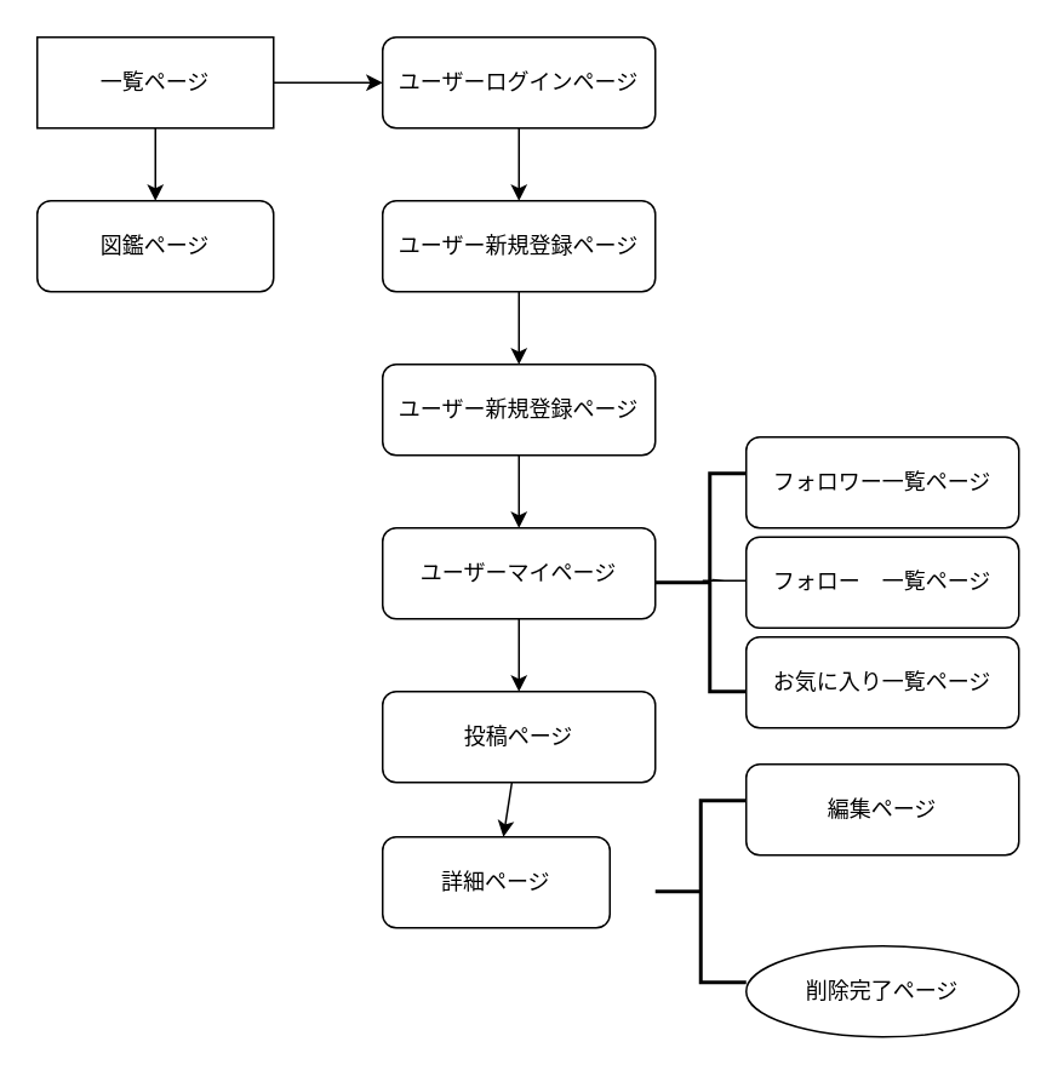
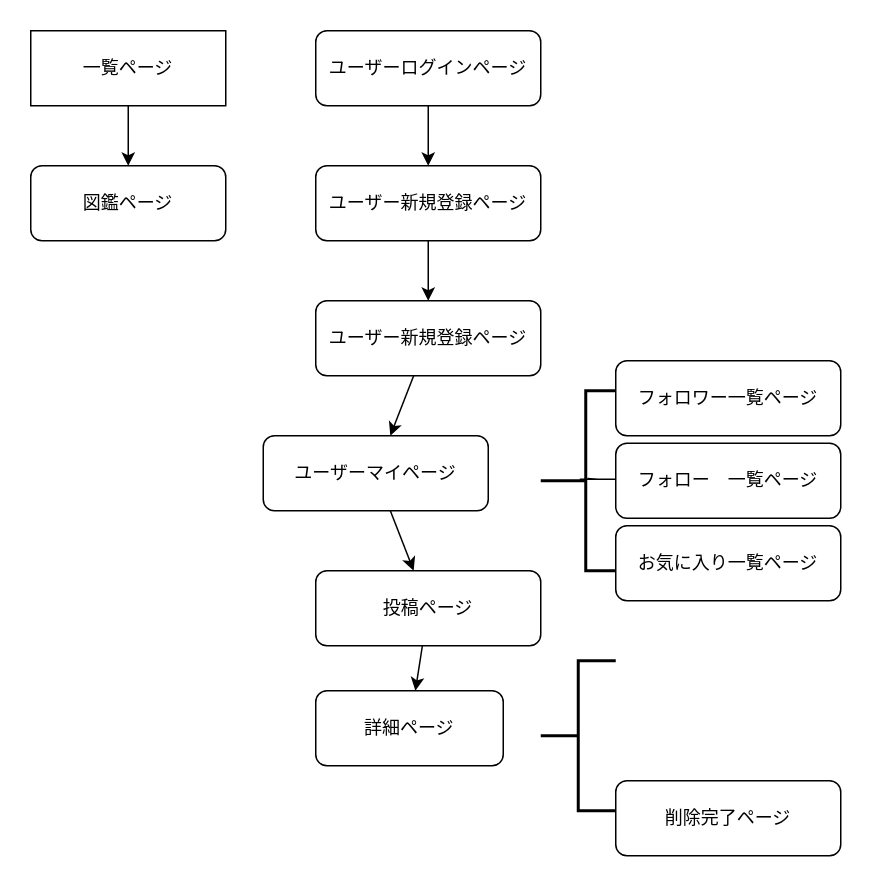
- <mxCell id="2" value="" style="edgeStyle=none;html=1;entryX=0;entryY=0.5;entryDx=0;entryDy=0;entryPerimeter=0;" edge="1" parent="1" source="4" target="6"><mxGeometry relative="1" as="geometry" /></mxCell>
- <mxCell id="12" value="ユーザーマイページ" style="rounded=1;whiteSpace=wrap;html=1;" vertex="1" parent="1"><mxGeometry x="210" y="290" width="150" height="50" as="geometry" /></mxCell>
+ <mxCell id="12" value="ユーザーマイページ" style="rounded=1;whiteSpace=wrap;html=1;" vertex="1" parent="1"><mxGeometry x="175" y="290" width="150" height="50" as="geometry" /></mxCell>
- <mxCell id="16" value="編集ページ" style="rounded=1;whiteSpace=wrap;html=1;" vertex="1" parent="1"><mxGeometry x="410" y="420" width="150" height="50" as="geometry" /></mxCell>
- <mxCell id="17" value="削除完了ページ" style="ellipse;whiteSpace=wrap;html=1;" vertex="1" parent="1"><mxGeometry x="410" y="520" width="150" height="50" as="geometry" /></mxCell>
+ <mxCell id="17" value="削除完了ページ" style="rounded=1;whiteSpace=wrap;html=1;" vertex="1" parent="1"><mxGeometry x="410" y="520" width="150" height="50" as="geometry" /></mxCell>
